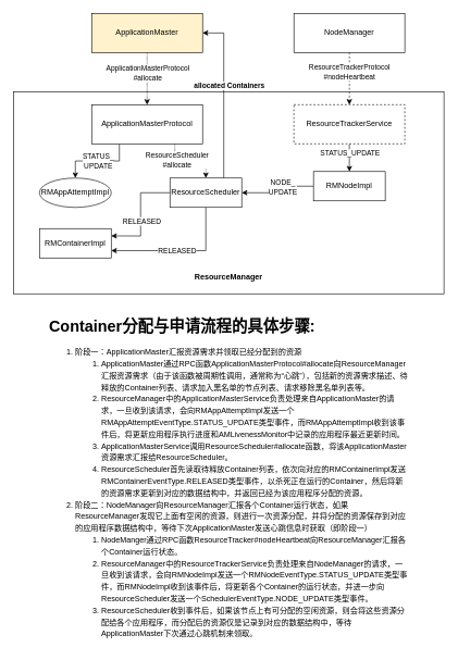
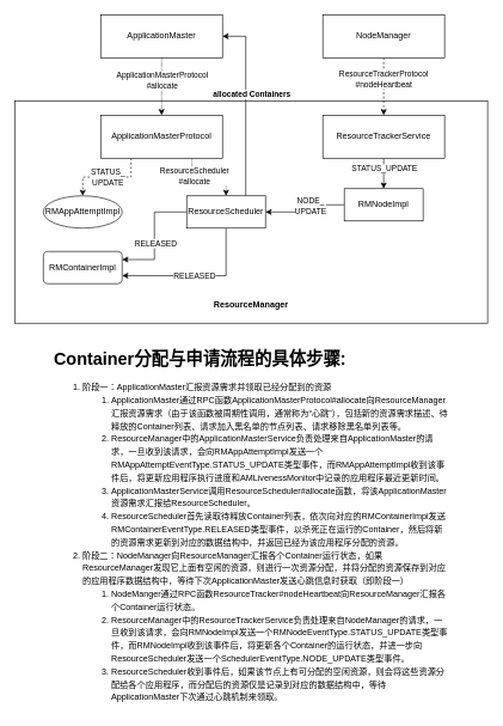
- <mxCell id="25" value="ApplicationMaster" style="rounded=0;whiteSpace=wrap;html=1;fillColor=#fff2cc;" vertex="1" parent="1"><mxGeometry x="140" y="20" width="170" height="60" as="geometry" /></mxCell>
+ <mxCell id="25" value="ApplicationMaster" style="rounded=0;whiteSpace=wrap;html=1;" vertex="1" parent="1"><mxGeometry x="140" y="20" width="170" height="60" as="geometry" /></mxCell>
- <mxCell id="10" value="ResourceTrackerService" style="rounded=0;whiteSpace=wrap;html=1;dashed=1;" vertex="1" parent="1"><mxGeometry x="450" y="160" width="170" height="60" as="geometry" /></mxCell>
+ <mxCell id="10" value="ResourceTrackerService" style="rounded=0;whiteSpace=wrap;html=1;" vertex="1" parent="1"><mxGeometry x="450" y="160" width="170" height="60" as="geometry" /></mxCell>
- <mxCell id="3" style="edgeStyle=orthogonalEdgeStyle;rounded=0;orthogonalLoop=1;jettySize=auto;html=1;exitX=0.25;exitY=1;exitDx=0;exitDy=0;" edge="1" parent="1" source="7" target="21"><mxGeometry relative="1" as="geometry" /></mxCell>
+ <mxCell id="3" style="edgeStyle=orthogonalEdgeStyle;rounded=0;orthogonalLoop=1;jettySize=auto;html=1;exitX=0.25;exitY=1;exitDx=0;exitDy=0;dashed=1;" edge="1" parent="1" source="7" target="21"><mxGeometry relative="1" as="geometry" /></mxCell>
- <mxCell id="22" value="RMContainerImpl" style="rounded=0;whiteSpace=wrap;html=1;" vertex="1" parent="1"><mxGeometry x="60" y="350" width="110" height="45" as="geometry" /></mxCell>
+ <mxCell id="22" value="RMContainerImpl" style="whiteSpace=wrap;html=1;rounded=1;" vertex="1" parent="1"><mxGeometry x="60" y="350" width="110" height="45" as="geometry" /></mxCell>
